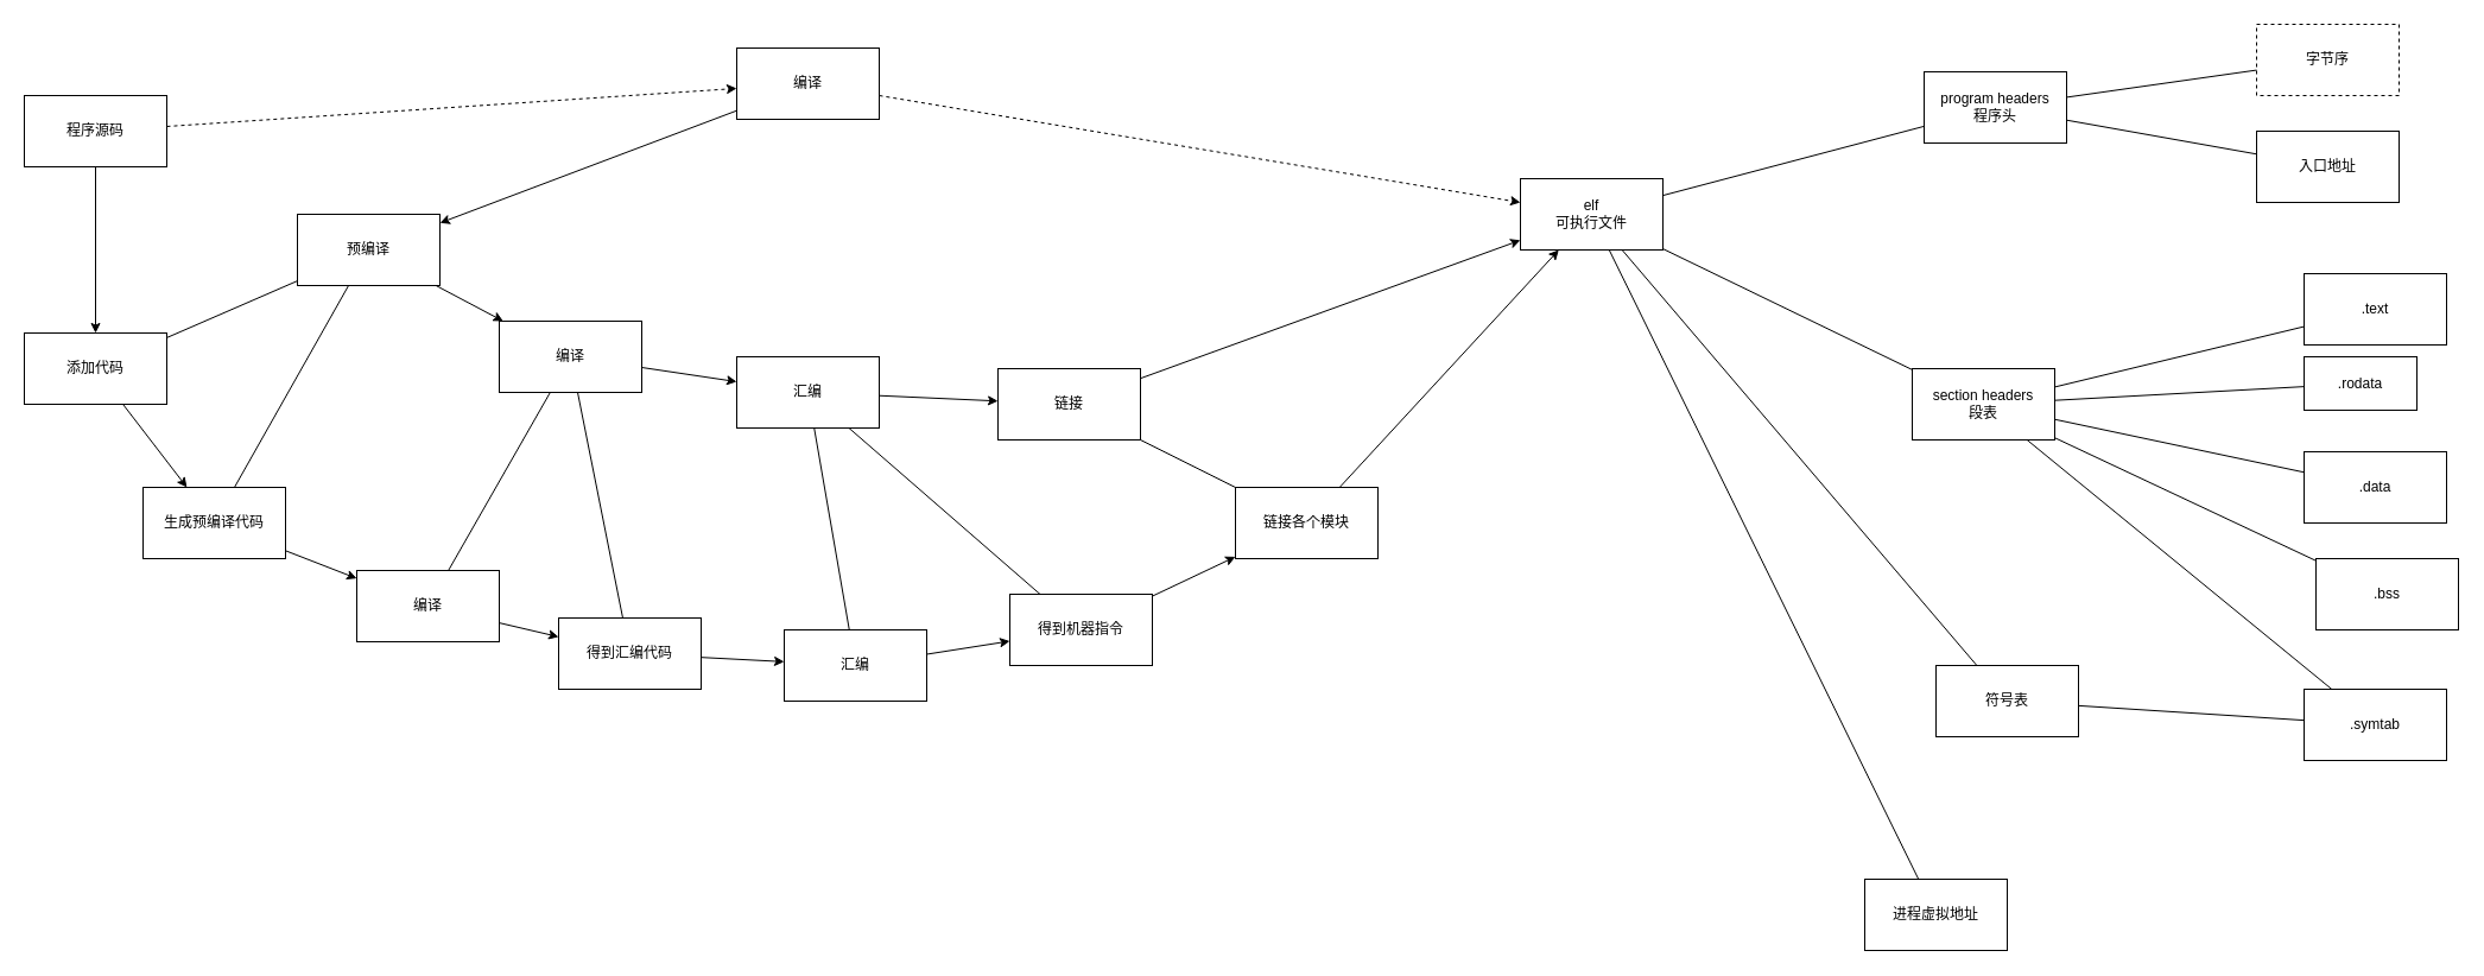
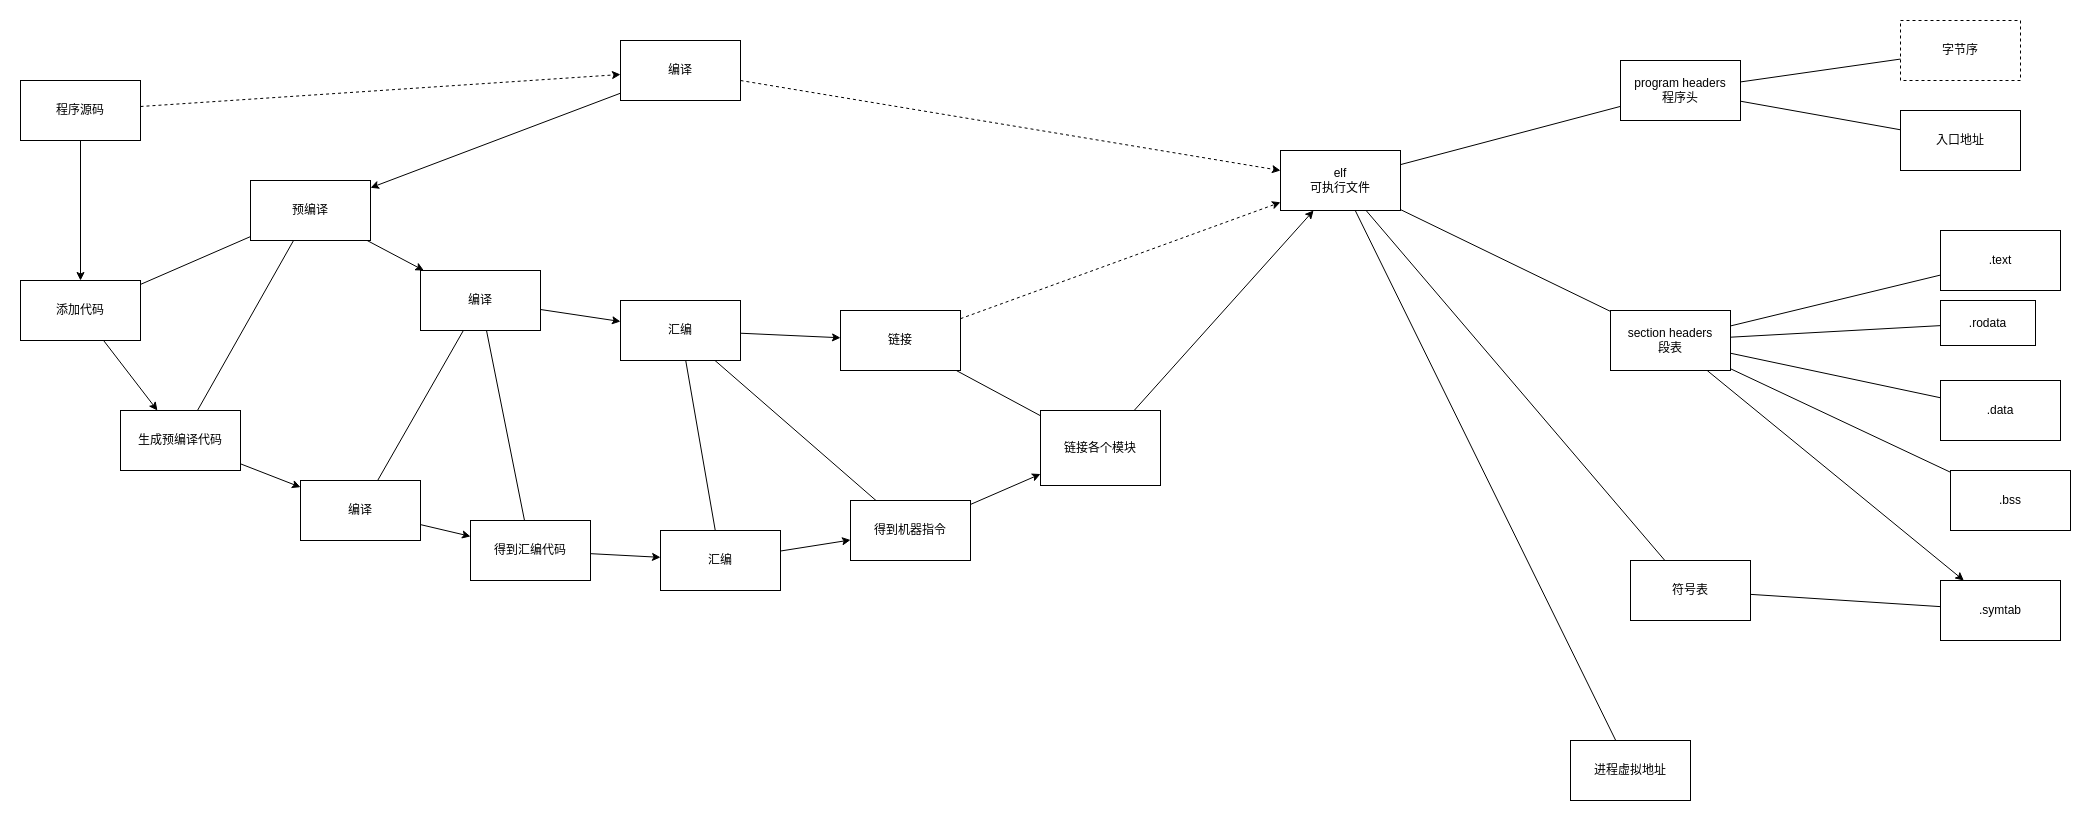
- <mxCell id="47" value="" style="endArrow=classic;html=1;rounded=0;" edge="1" parent="1" source="7" target="8"><mxGeometry width="50" height="50" relative="1" as="geometry"><mxPoint x="810" y="380" as="sourcePoint" /><mxPoint x="950" y="380" as="targetPoint" /></mxGeometry></mxCell>
+ <mxCell id="47" value="" style="endArrow=classic;html=1;rounded=0;dashed=1;" edge="1" parent="1" source="7" target="8"><mxGeometry width="50" height="50" relative="1" as="geometry"><mxPoint x="810" y="380" as="sourcePoint" /><mxPoint x="950" y="380" as="targetPoint" /></mxGeometry></mxCell>
- <mxCell id="46" value="链接各个模块" style="rounded=0;whiteSpace=wrap;html=1;fillColor=none;" vertex="1" parent="1"><mxGeometry x="1040" y="410" width="120" height="60" as="geometry" /></mxCell>
+ <mxCell id="46" value="链接各个模块" style="rounded=0;whiteSpace=wrap;html=1;fillColor=none;" vertex="1" parent="1"><mxGeometry x="1040" y="410" width="120" height="75" as="geometry" /></mxCell>
- <mxCell id="33" value="" style="endArrow=none;html=1;rounded=0;" edge="1" parent="1" source="17" target="25"><mxGeometry width="50" height="50" relative="1" as="geometry"><mxPoint x="1720.714" y="380" as="sourcePoint" /><mxPoint x="1829.286" y="460" as="targetPoint" /></mxGeometry></mxCell>
+ <mxCell id="33" value="" style="endArrow=classic;html=1;rounded=0;" edge="1" parent="1" source="17" target="25"><mxGeometry width="50" height="50" relative="1" as="geometry"><mxPoint x="1720.714" y="380" as="sourcePoint" /><mxPoint x="1829.286" y="460" as="targetPoint" /></mxGeometry></mxCell>
